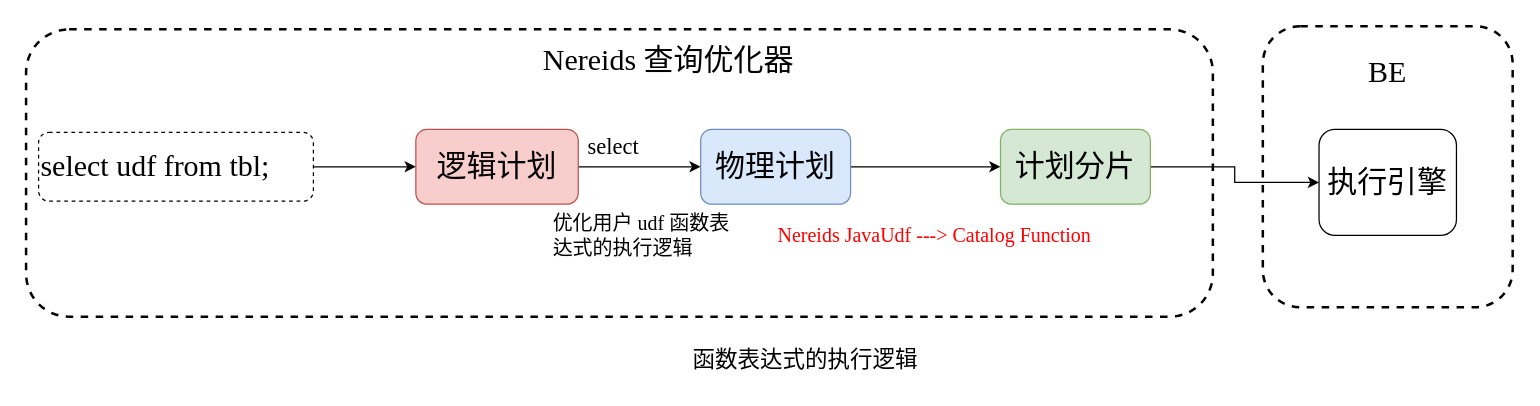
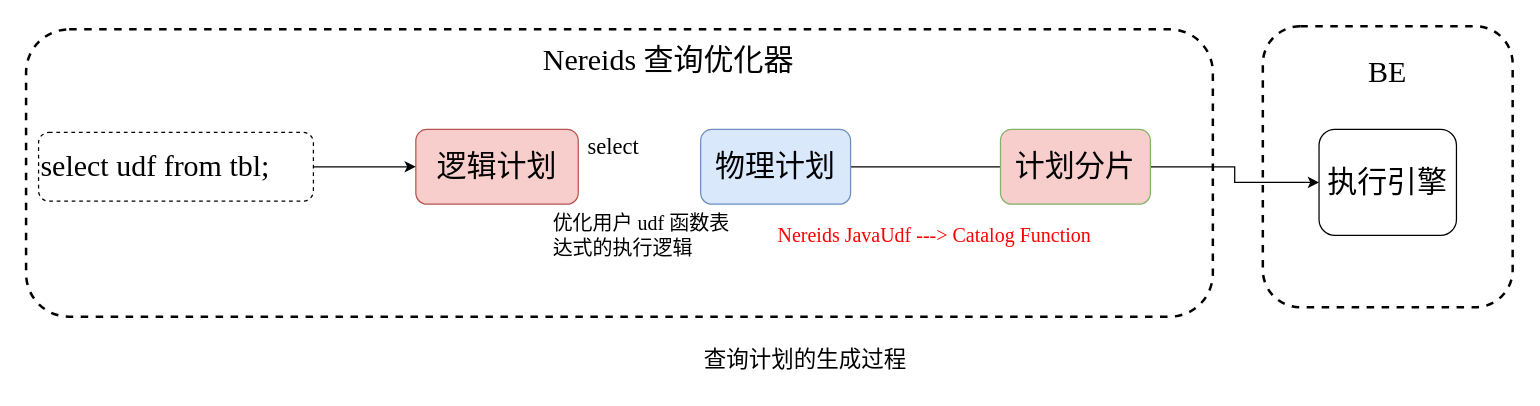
- <mxCell id="4" value="" style="edgeStyle=orthogonalEdgeStyle;rounded=0;orthogonalLoop=1;jettySize=auto;html=1;" parent="1" source="5" target="7" edge="1"><mxGeometry relative="1" as="geometry" /></mxCell>
- <mxCell id="6" value="" style="edgeStyle=orthogonalEdgeStyle;rounded=0;orthogonalLoop=1;jettySize=auto;html=1;" parent="1" source="7" target="9" edge="1"><mxGeometry relative="1" as="geometry" /></mxCell>
+ <mxCell id="6" value="" style="edgeStyle=orthogonalEdgeStyle;rounded=0;orthogonalLoop=1;jettySize=auto;html=1;endArrow=none;" parent="1" source="7" target="9" edge="1"><mxGeometry relative="1" as="geometry" /></mxCell>
- <mxCell id="9" value="计划分片" style="rounded=1;whiteSpace=wrap;html=1;fillColor=#d5e8d4;fontFamily=阿里巴巴普惠体;fontSize=24;strokeColor=#82b366;" parent="1" vertex="1"><mxGeometry x="800" y="103" width="120" height="60" as="geometry" /></mxCell>
+ <mxCell id="9" value="计划分片" style="rounded=1;whiteSpace=wrap;html=1;fillColor=#f8cecc;fontFamily=阿里巴巴普惠体;fontSize=24;strokeColor=#82b366;" parent="1" vertex="1"><mxGeometry x="800" y="103" width="120" height="60" as="geometry" /></mxCell>
- <mxCell id="14" value="&lt;font style=&quot;font-size: 18px;&quot; face=&quot;阿里巴巴普惠体&quot;&gt;函数表达式的执行逻辑&lt;/font&gt;" style="text;html=1;align=center;verticalAlign=middle;whiteSpace=wrap;rounded=0;" parent="1" vertex="1"><mxGeometry x="504" y="273" width="280" height="30" as="geometry" /></mxCell>
+ <mxCell id="14" value="&lt;font style=&quot;font-size: 18px;&quot; face=&quot;阿里巴巴普惠体&quot;&gt;查询计划的生成过程&lt;/font&gt;" style="text;html=1;align=center;verticalAlign=middle;whiteSpace=wrap;rounded=0;" parent="1" vertex="1"><mxGeometry x="504" y="273" width="280" height="30" as="geometry" /></mxCell>
